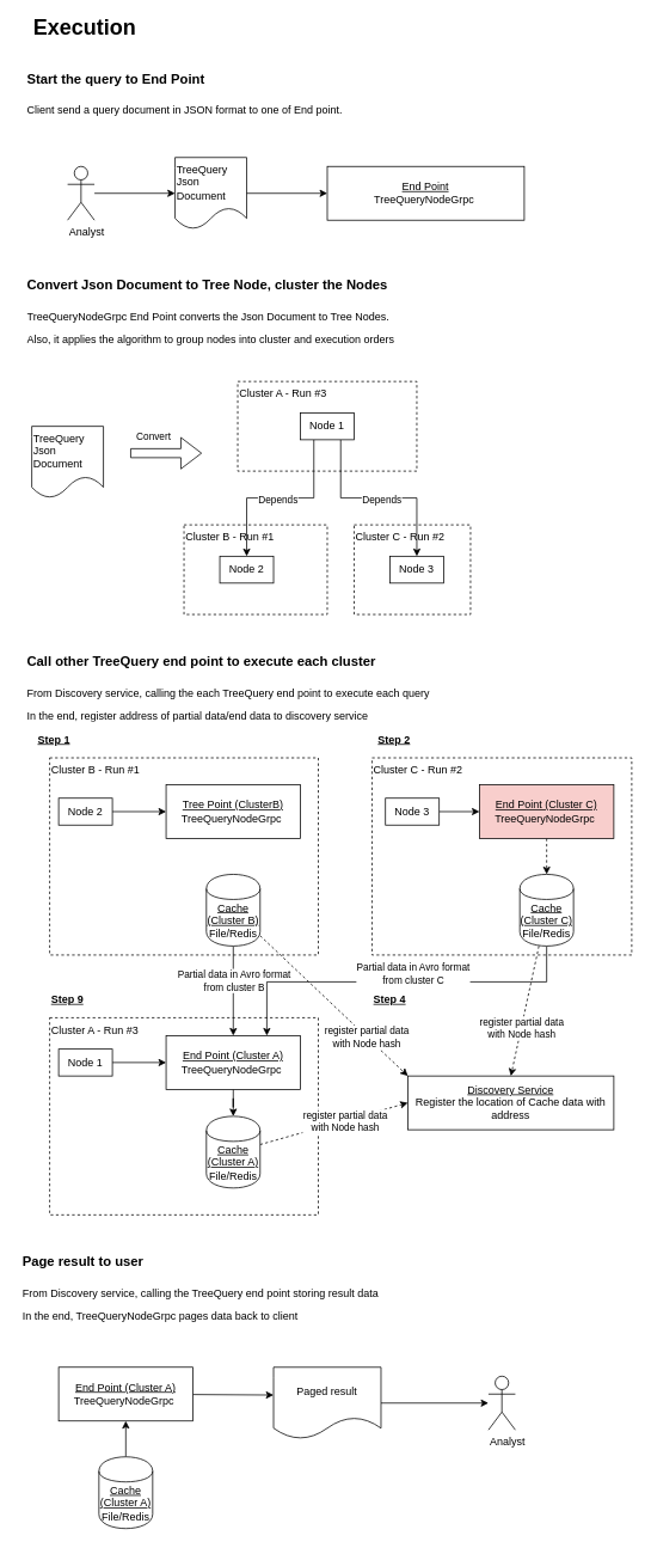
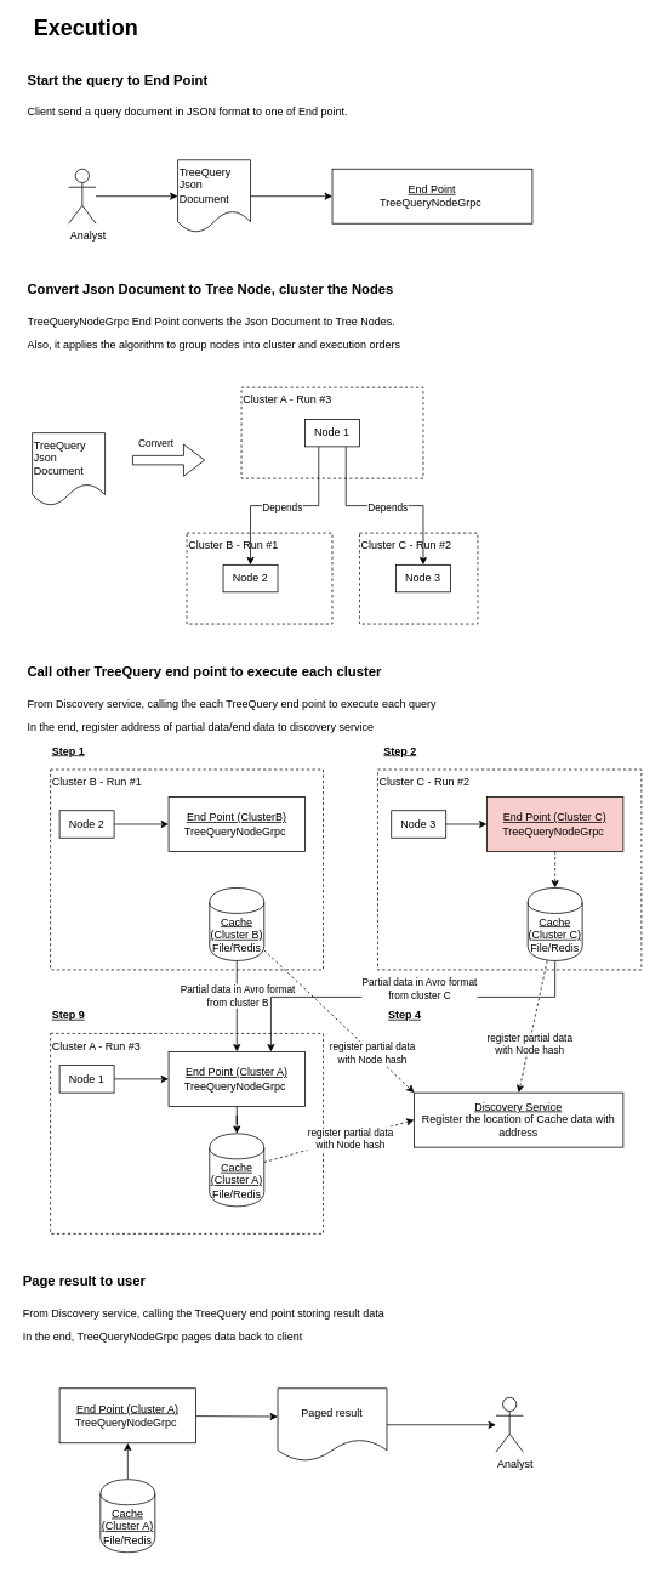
- <mxCell id="29" value="&lt;b&gt;&lt;u&gt;Step 1&lt;/u&gt;&lt;/b&gt;" style="text;html=1;strokeColor=none;fillColor=none;align=center;verticalAlign=middle;whiteSpace=wrap;rounded=0;" vertex="1" parent="1"><mxGeometry x="40" y="815" width="40" height="20" as="geometry" /></mxCell>
+ <mxCell id="29" value="&lt;b&gt;&lt;u&gt;Step 1&lt;/u&gt;&lt;/b&gt;" style="text;html=1;strokeColor=none;fillColor=none;align=center;verticalAlign=middle;whiteSpace=wrap;rounded=0;" vertex="1" parent="1"><mxGeometry x="55" y="815" width="40" height="20" as="geometry" /></mxCell>
- <mxCell id="26" value="&lt;u&gt;Tree Point (ClusterB)&lt;/u&gt;&lt;br&gt;TreeQueryNodeGrpc&amp;nbsp;" style="rounded=0;whiteSpace=wrap;html=1;" vertex="1" parent="1"><mxGeometry x="185" y="875" width="150" height="60" as="geometry" /></mxCell>
+ <mxCell id="26" value="&lt;u&gt;End Point (ClusterB)&lt;/u&gt;&lt;br&gt;TreeQueryNodeGrpc&amp;nbsp;" style="rounded=0;whiteSpace=wrap;html=1;" vertex="1" parent="1"><mxGeometry x="185" y="875" width="150" height="60" as="geometry" /></mxCell>
- <mxCell id="55" value="&lt;b&gt;&lt;u&gt;Step 4&lt;/u&gt;&lt;/b&gt;" style="text;html=1;strokeColor=none;fillColor=none;align=center;verticalAlign=middle;whiteSpace=wrap;rounded=0;" vertex="1" parent="1"><mxGeometry x="415" y="1105" width="40" height="20" as="geometry" /></mxCell>
+ <mxCell id="55" value="&lt;b&gt;&lt;u&gt;Step 4&lt;/u&gt;&lt;/b&gt;" style="text;html=1;strokeColor=none;fillColor=none;align=center;verticalAlign=middle;whiteSpace=wrap;rounded=0;" vertex="1" parent="1"><mxGeometry x="425" y="1105" width="40" height="20" as="geometry" /></mxCell>
